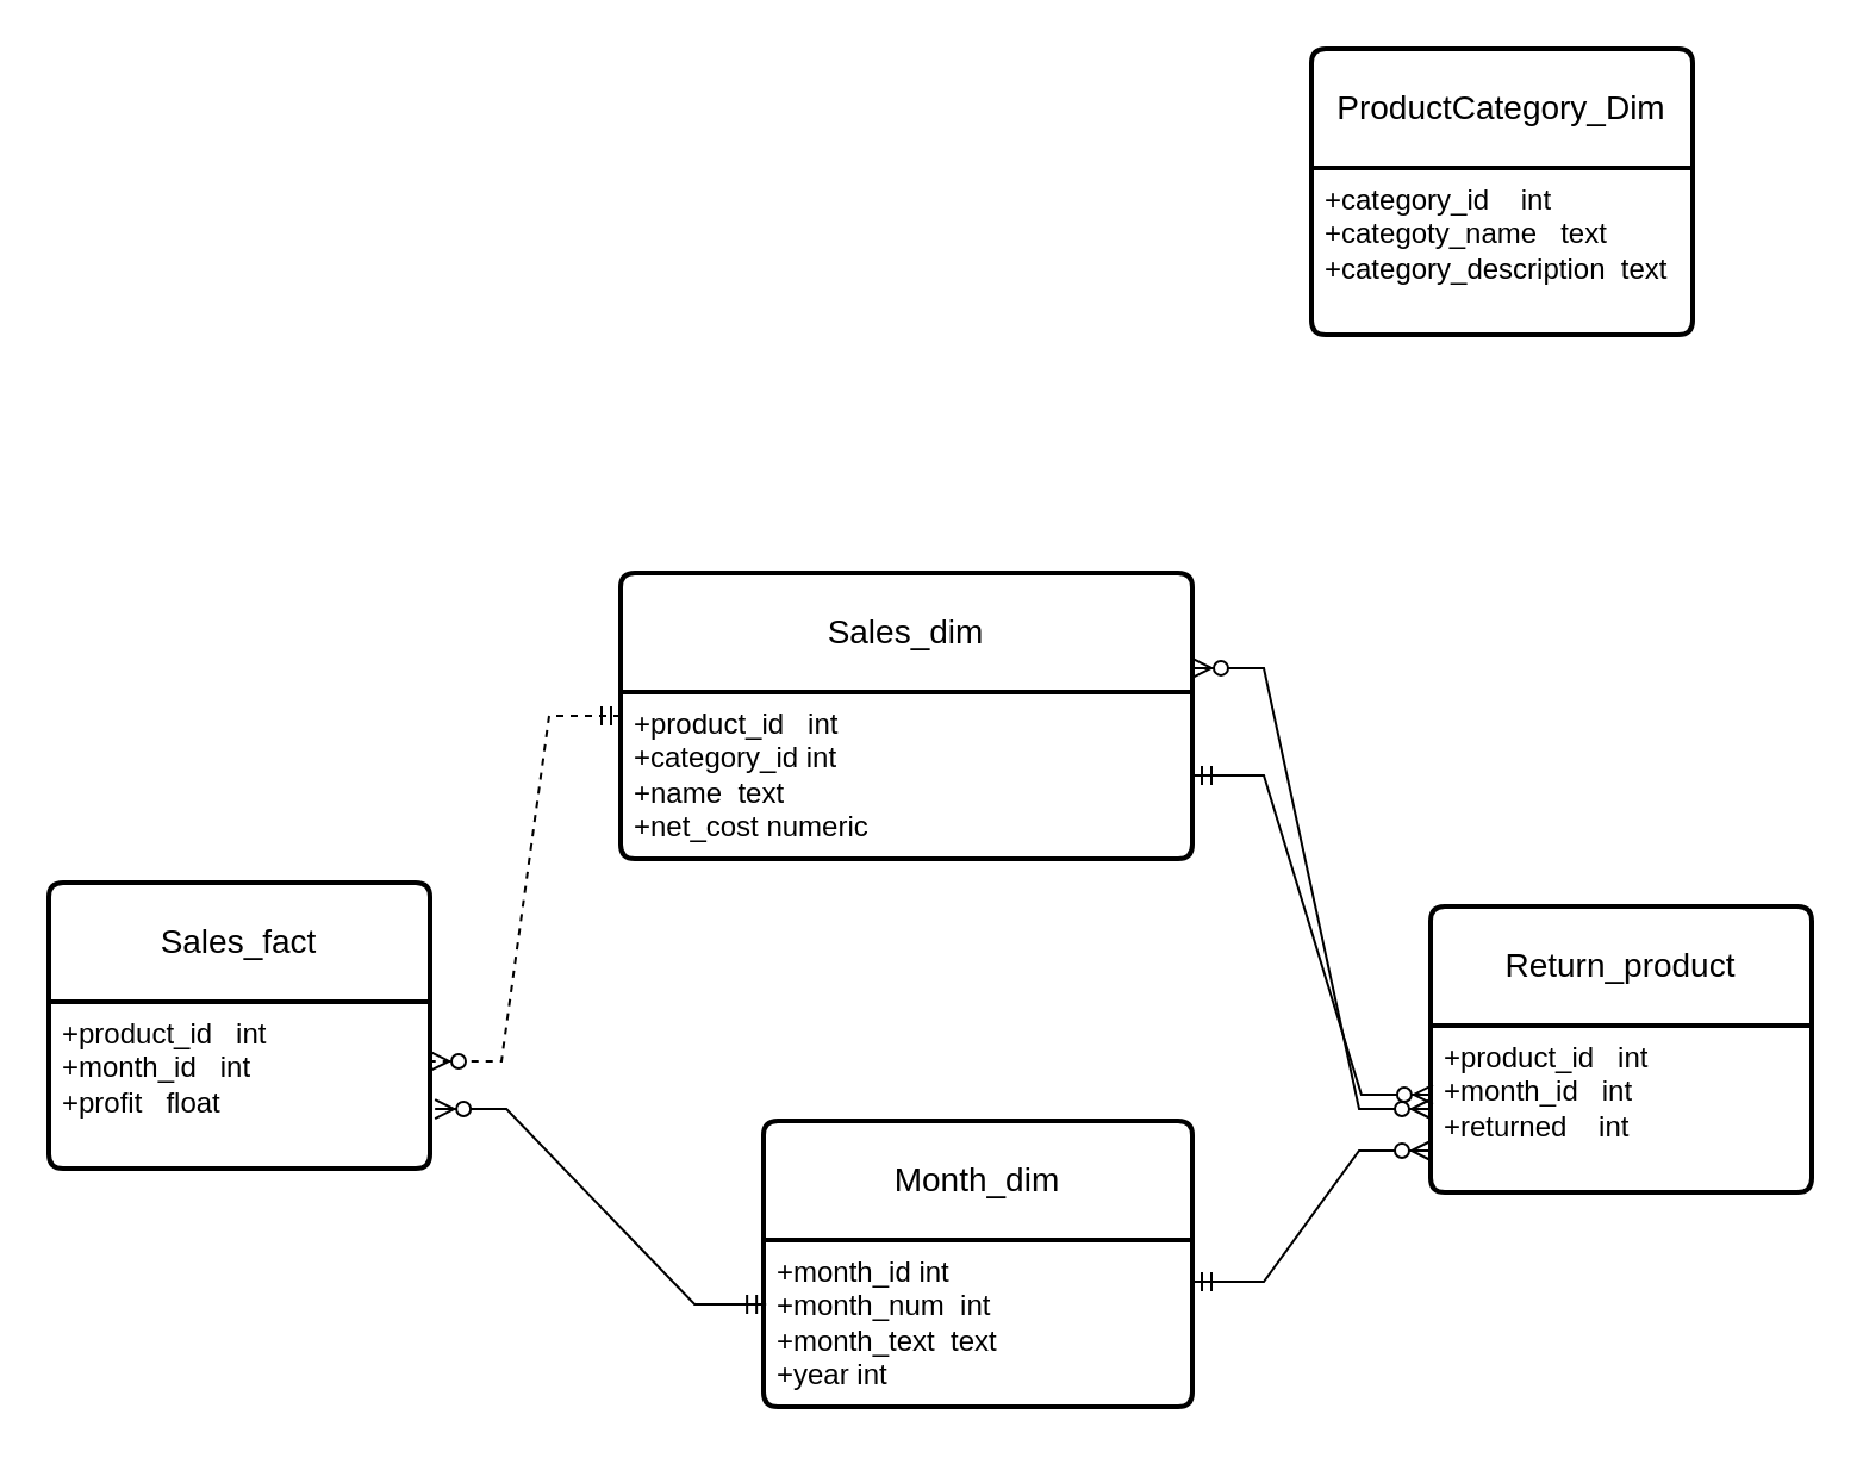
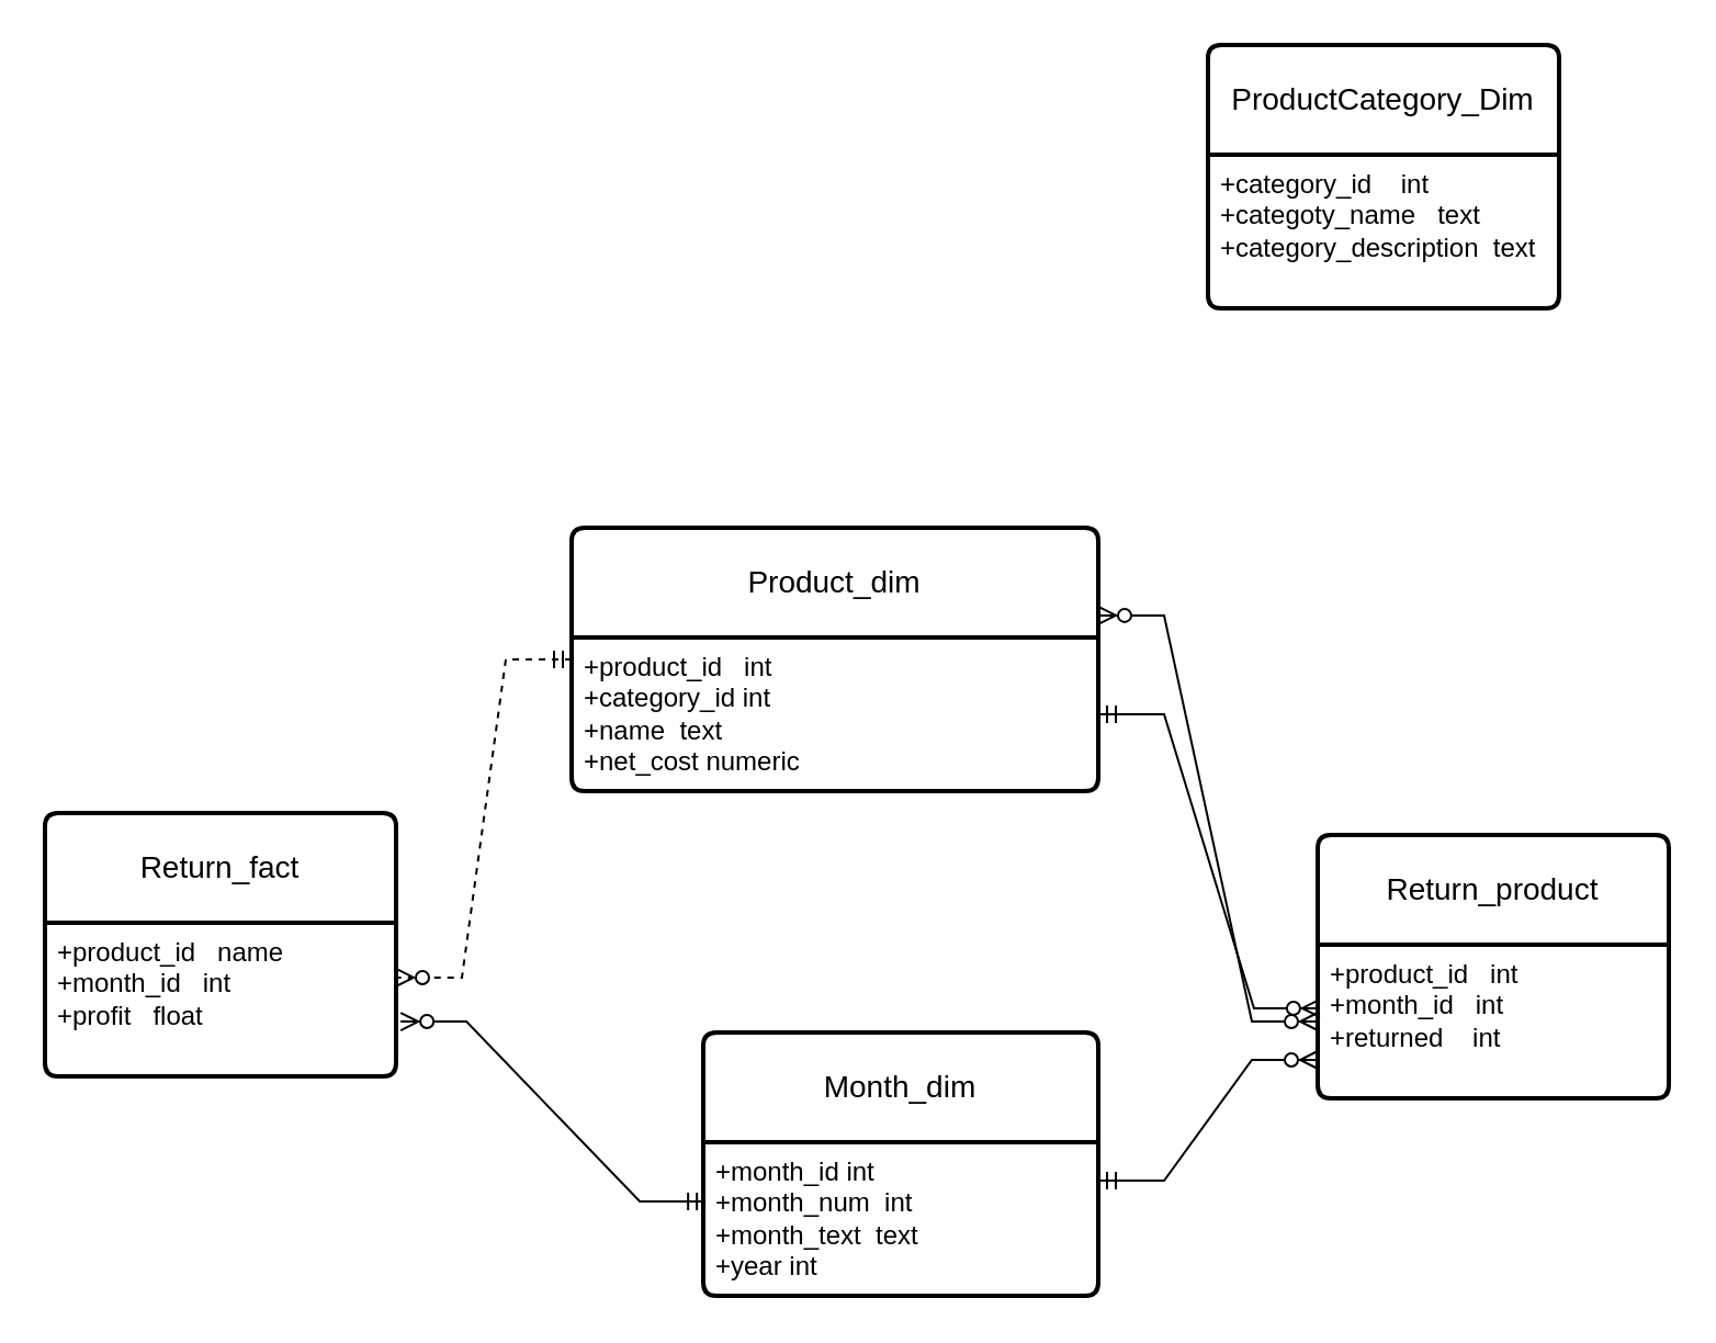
- <mxCell id="6" value="Sales_dim" style="swimlane;childLayout=stackLayout;horizontal=1;startSize=50;horizontalStack=0;rounded=1;fontSize=14;fontStyle=0;strokeWidth=2;resizeParent=0;resizeLast=1;shadow=0;dashed=0;align=center;arcSize=4;whiteSpace=wrap;html=1;" vertex="1" parent="1"><mxGeometry x="260" y="240" width="240" height="120" as="geometry" /></mxCell>
+ <mxCell id="6" value="Product_dim" style="swimlane;childLayout=stackLayout;horizontal=1;startSize=50;horizontalStack=0;rounded=1;fontSize=14;fontStyle=0;strokeWidth=2;resizeParent=0;resizeLast=1;shadow=0;dashed=0;align=center;arcSize=4;whiteSpace=wrap;html=1;" vertex="1" parent="1"><mxGeometry x="260" y="240" width="240" height="120" as="geometry" /></mxCell>
- <mxCell id="2" value="Sales_fact" style="swimlane;childLayout=stackLayout;horizontal=1;startSize=50;horizontalStack=0;rounded=1;fontSize=14;fontStyle=0;strokeWidth=2;resizeParent=0;resizeLast=1;shadow=0;dashed=0;align=center;arcSize=4;whiteSpace=wrap;html=1;" vertex="1" parent="1"><mxGeometry x="20" y="370" width="160" height="120" as="geometry" /></mxCell>
+ <mxCell id="2" value="Return_fact" style="swimlane;childLayout=stackLayout;horizontal=1;startSize=50;horizontalStack=0;rounded=1;fontSize=14;fontStyle=0;strokeWidth=2;resizeParent=0;resizeLast=1;shadow=0;dashed=0;align=center;arcSize=4;whiteSpace=wrap;html=1;" vertex="1" parent="1"><mxGeometry x="20" y="370" width="160" height="120" as="geometry" /></mxCell>
- <mxCell id="3" value="+product_id&amp;nbsp; &amp;nbsp;int&lt;br style=&quot;border-color: var(--border-color);&quot;&gt;+month_id&amp;nbsp; &amp;nbsp;int&lt;br style=&quot;border-color: var(--border-color);&quot;&gt;+profit&amp;nbsp; &amp;nbsp;float" style="align=left;strokeColor=none;fillColor=none;spacingLeft=4;fontSize=12;verticalAlign=top;resizable=0;rotatable=0;part=1;html=1;" vertex="1" parent="2"><mxGeometry y="50" width="160" height="70" as="geometry" /></mxCell>
+ <mxCell id="3" value="+product_id&amp;nbsp; &amp;nbsp;name&lt;br style=&quot;border-color: var(--border-color);&quot;&gt;+month_id&amp;nbsp; &amp;nbsp;int&lt;br style=&quot;border-color: var(--border-color);&quot;&gt;+profit&amp;nbsp; &amp;nbsp;float" style="align=left;strokeColor=none;fillColor=none;spacingLeft=4;fontSize=12;verticalAlign=top;resizable=0;rotatable=0;part=1;html=1;" vertex="1" parent="2"><mxGeometry y="50" width="160" height="70" as="geometry" /></mxCell>
